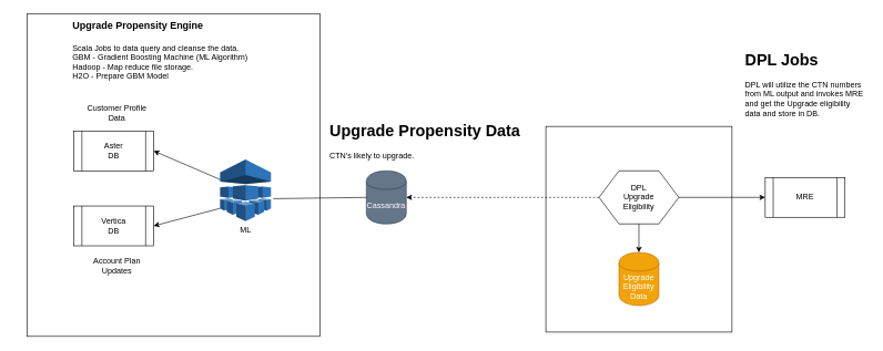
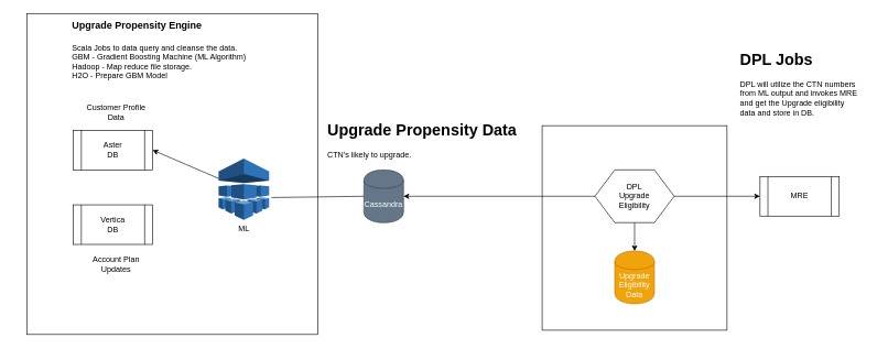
- <mxCell id="20" value="" style="endArrow=classic;html=1;entryX=1;entryY=0.5;entryDx=0;entryDy=0;exitX=0;exitY=0.5;exitDx=0;exitDy=0;dashed=1;" edge="1" parent="1" source="17" target="10"><mxGeometry width="50" height="50" relative="1" as="geometry"><mxPoint x="760" y="370" as="sourcePoint" /><mxPoint x="810" y="320" as="targetPoint" /></mxGeometry></mxCell>
+ <mxCell id="20" value="" style="endArrow=classic;html=1;entryX=1;entryY=0.5;entryDx=0;entryDy=0;exitX=0;exitY=0.5;exitDx=0;exitDy=0;" edge="1" parent="1" source="17" target="10"><mxGeometry width="50" height="50" relative="1" as="geometry"><mxPoint x="760" y="370" as="sourcePoint" /><mxPoint x="810" y="320" as="targetPoint" /></mxGeometry></mxCell>
- <mxCell id="6" value="" style="endArrow=classic;html=1;entryX=1;entryY=0.5;entryDx=0;entryDy=0;exitX=0;exitY=0.79;exitDx=0;exitDy=0;exitPerimeter=0;" edge="1" parent="1" source="3" target="5"><mxGeometry width="50" height="50" relative="1" as="geometry"><mxPoint x="340" y="470" as="sourcePoint" /><mxPoint x="390" y="420" as="targetPoint" /></mxGeometry></mxCell>
